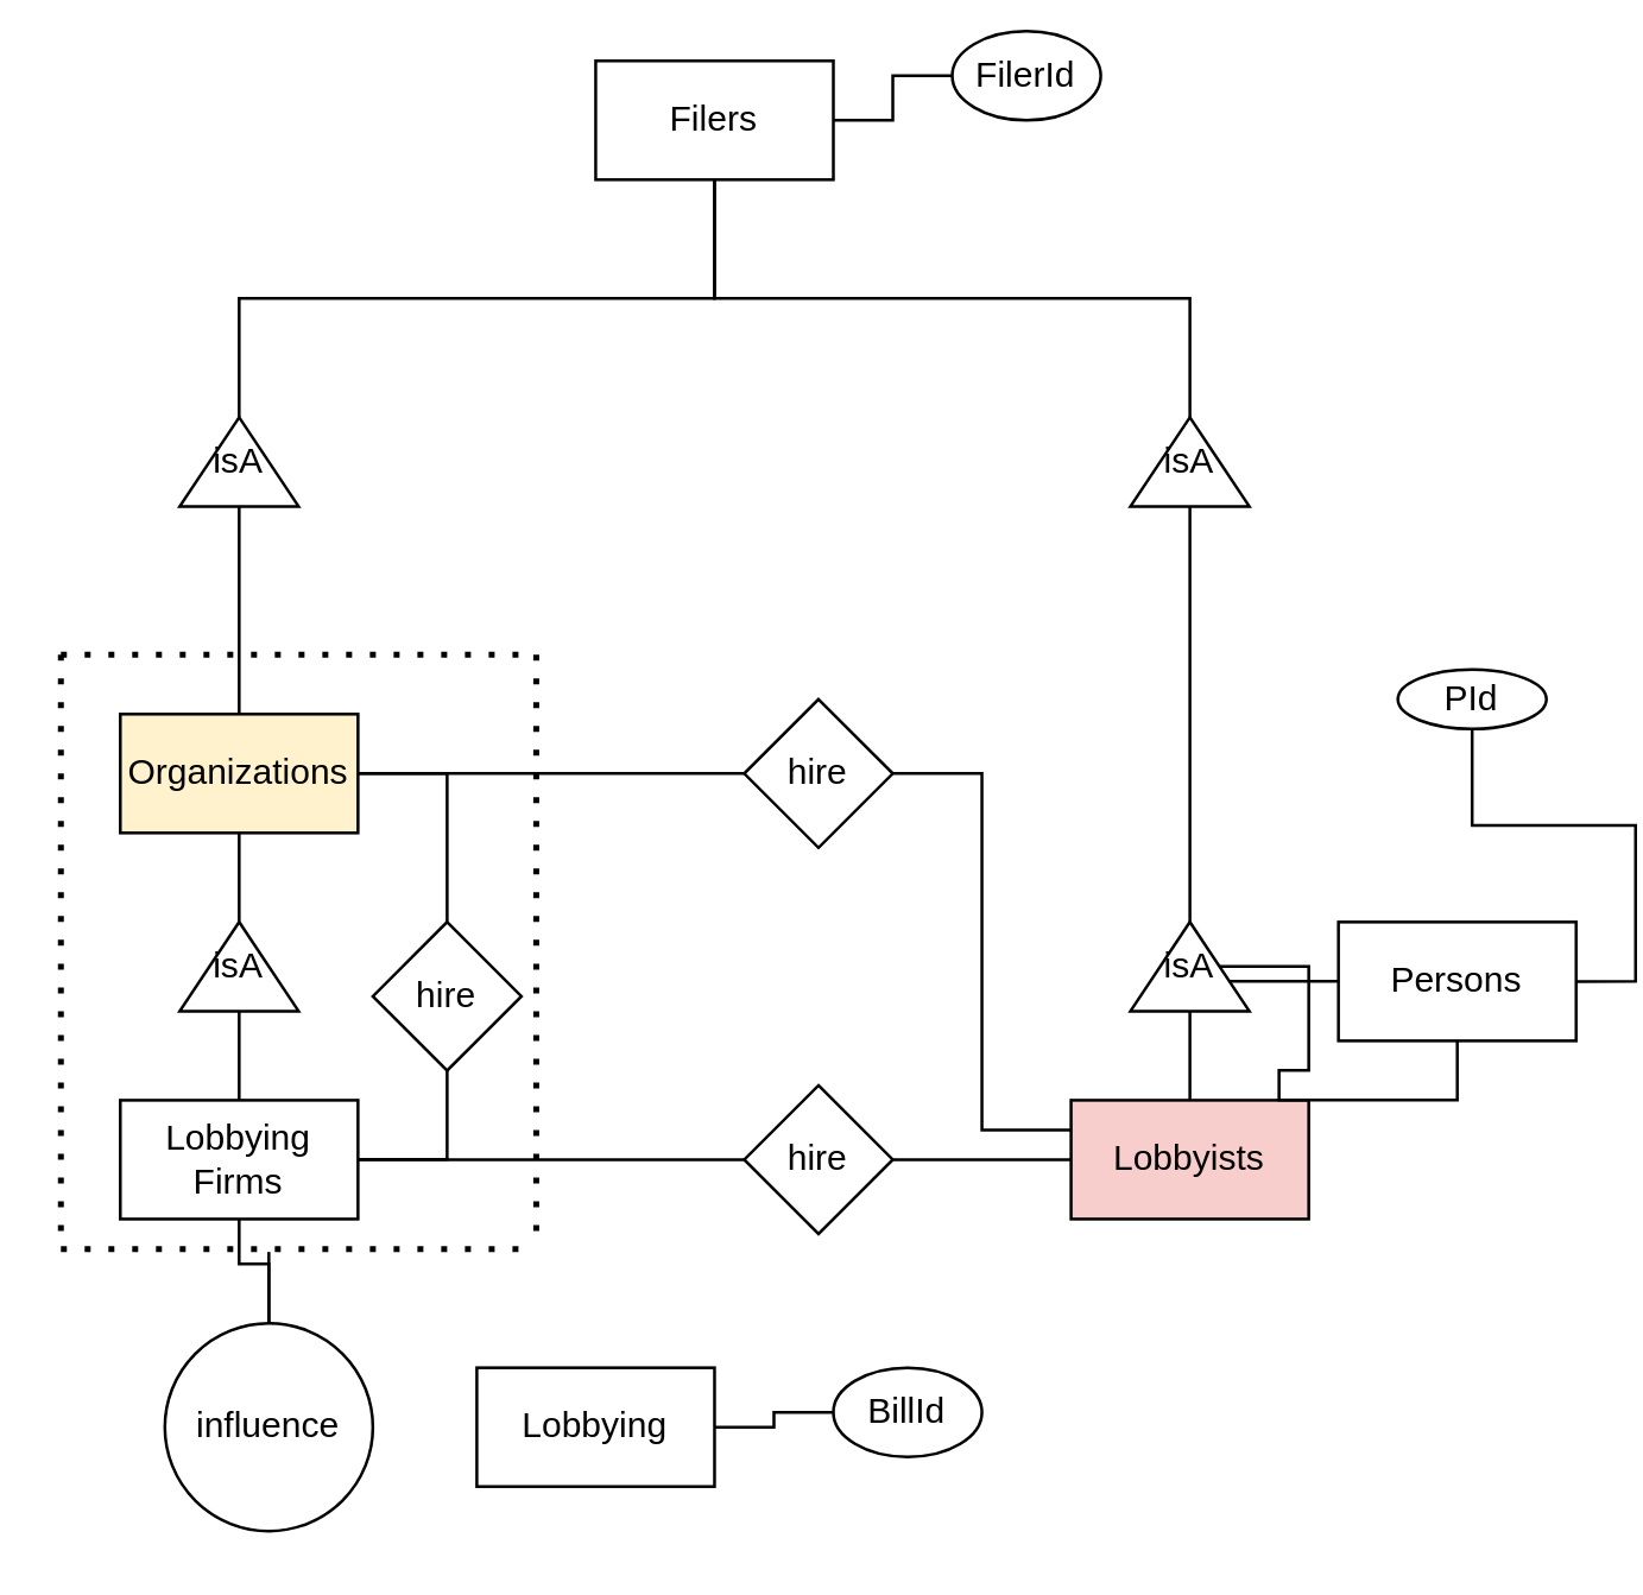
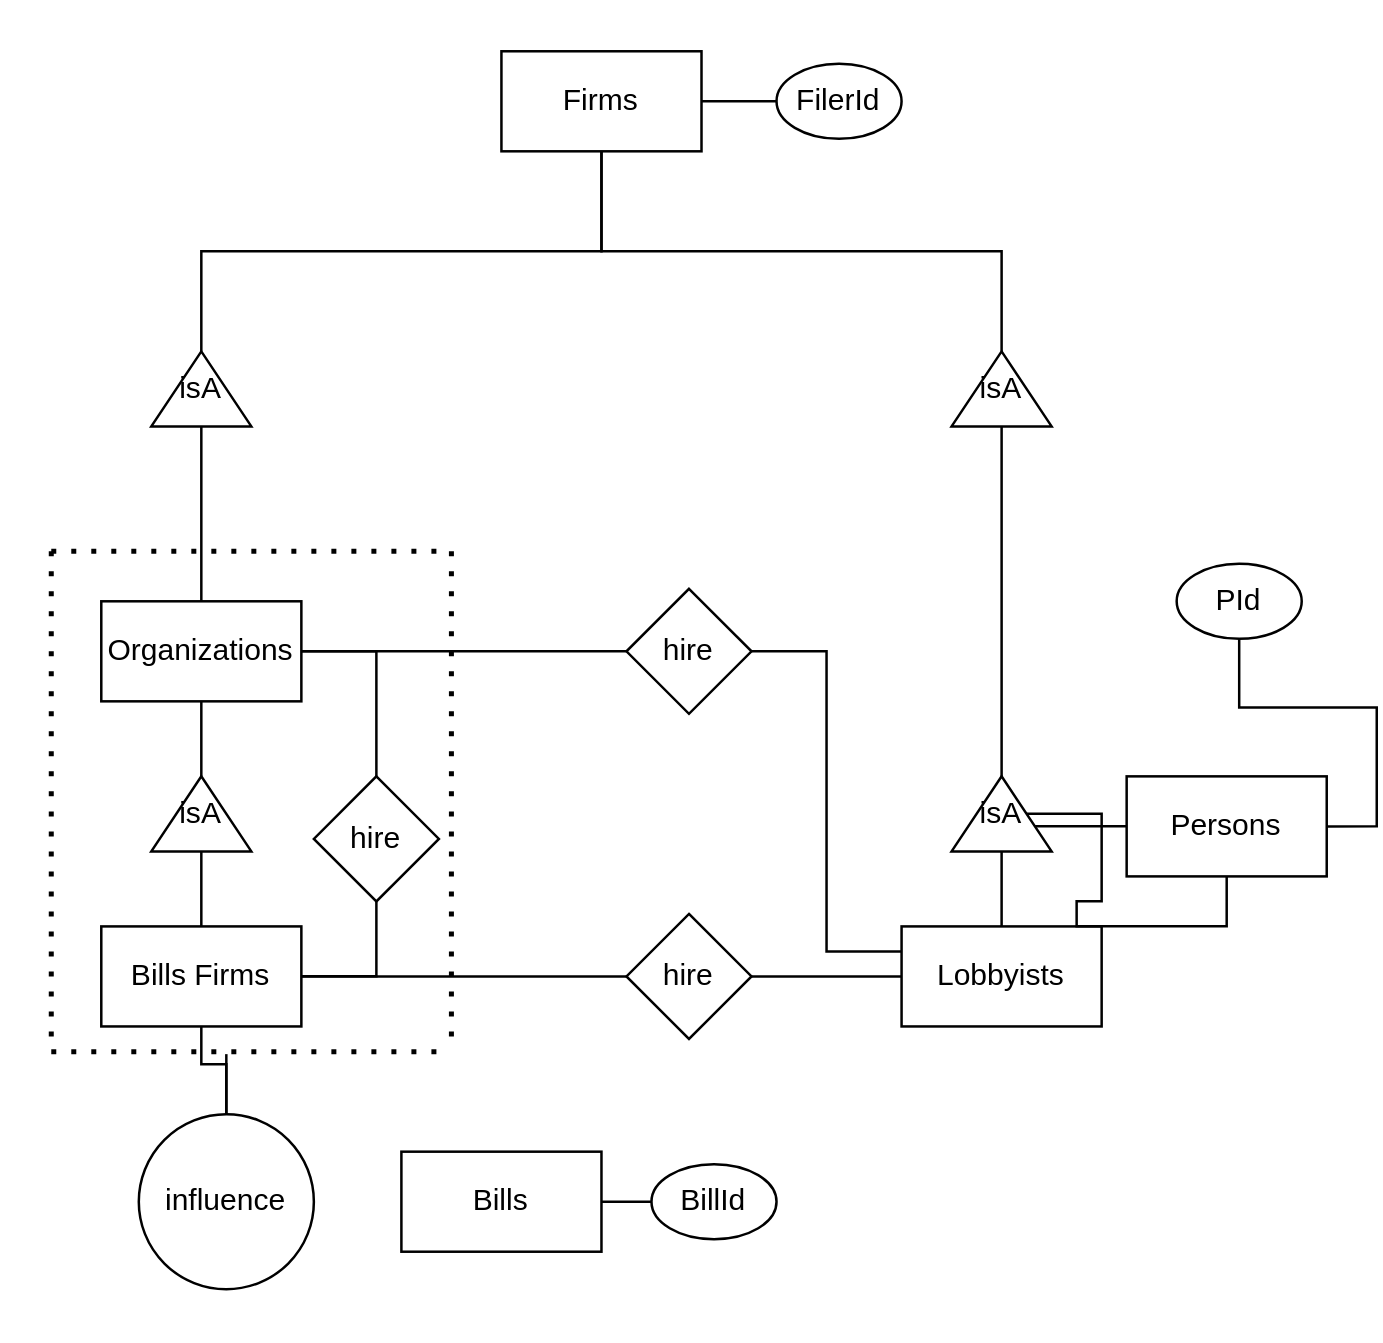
- <mxCell id="18" value="FilerId" style="ellipse;whiteSpace=wrap;html=1;" vertex="1" parent="1"><mxGeometry x="320" y="10" width="50" height="30" as="geometry" /></mxCell>
+ <mxCell id="18" value="FilerId" style="ellipse;whiteSpace=wrap;html=1;" vertex="1" parent="1"><mxGeometry x="310" y="25" width="50" height="30" as="geometry" /></mxCell>
- <mxCell id="2" value="Filers" style="rounded=0;whiteSpace=wrap;html=1;" vertex="1" parent="1"><mxGeometry x="200" y="20" width="80" height="40" as="geometry" /></mxCell>
+ <mxCell id="2" value="Firms" style="rounded=0;whiteSpace=wrap;html=1;" vertex="1" parent="1"><mxGeometry x="200" y="20" width="80" height="40" as="geometry" /></mxCell>
- <mxCell id="30" value="PId" style="ellipse;whiteSpace=wrap;html=1;" vertex="1" parent="1"><mxGeometry x="470" y="224.93" width="50" height="20" as="geometry" /></mxCell>
+ <mxCell id="30" value="PId" style="ellipse;whiteSpace=wrap;html=1;" vertex="1" parent="1"><mxGeometry x="470" y="224.93" width="50" height="30" as="geometry" /></mxCell>
- <mxCell id="9" value="Organizations" style="rounded=0;whiteSpace=wrap;html=1;fillColor=#fff2cc;" vertex="1" parent="1"><mxGeometry x="40" y="239.93" width="80" height="40" as="geometry" /></mxCell>
+ <mxCell id="9" value="Organizations" style="rounded=0;whiteSpace=wrap;html=1;" vertex="1" parent="1"><mxGeometry x="40" y="239.93" width="80" height="40" as="geometry" /></mxCell>
- <mxCell id="15" value="Lobbying Firms" style="rounded=0;whiteSpace=wrap;html=1;" vertex="1" parent="1"><mxGeometry x="40" y="369.93" width="80" height="40" as="geometry" /></mxCell>
+ <mxCell id="15" value="Bills Firms" style="rounded=0;whiteSpace=wrap;html=1;" vertex="1" parent="1"><mxGeometry x="40" y="369.93" width="80" height="40" as="geometry" /></mxCell>
- <mxCell id="20" value="Lobbyists" style="rounded=0;whiteSpace=wrap;html=1;fillColor=#f8cecc;" vertex="1" parent="1"><mxGeometry x="360" y="369.93" width="80" height="40" as="geometry" /></mxCell>
+ <mxCell id="20" value="Lobbyists" style="rounded=0;whiteSpace=wrap;html=1;" vertex="1" parent="1"><mxGeometry x="360" y="369.93" width="80" height="40" as="geometry" /></mxCell>
- <mxCell id="32" value="BillId" style="ellipse;whiteSpace=wrap;html=1;" vertex="1" parent="1"><mxGeometry x="280" y="460" width="50" height="30" as="geometry" /></mxCell>
+ <mxCell id="32" value="BillId" style="ellipse;whiteSpace=wrap;html=1;" vertex="1" parent="1"><mxGeometry x="260" y="465" width="50" height="30" as="geometry" /></mxCell>
- <mxCell id="28" value="Lobbying" style="rounded=0;whiteSpace=wrap;html=1;" vertex="1" parent="1"><mxGeometry x="160" y="460" width="80" height="40" as="geometry" /></mxCell>
+ <mxCell id="28" value="Bills" style="rounded=0;whiteSpace=wrap;html=1;" vertex="1" parent="1"><mxGeometry x="160" y="460" width="80" height="40" as="geometry" /></mxCell>
